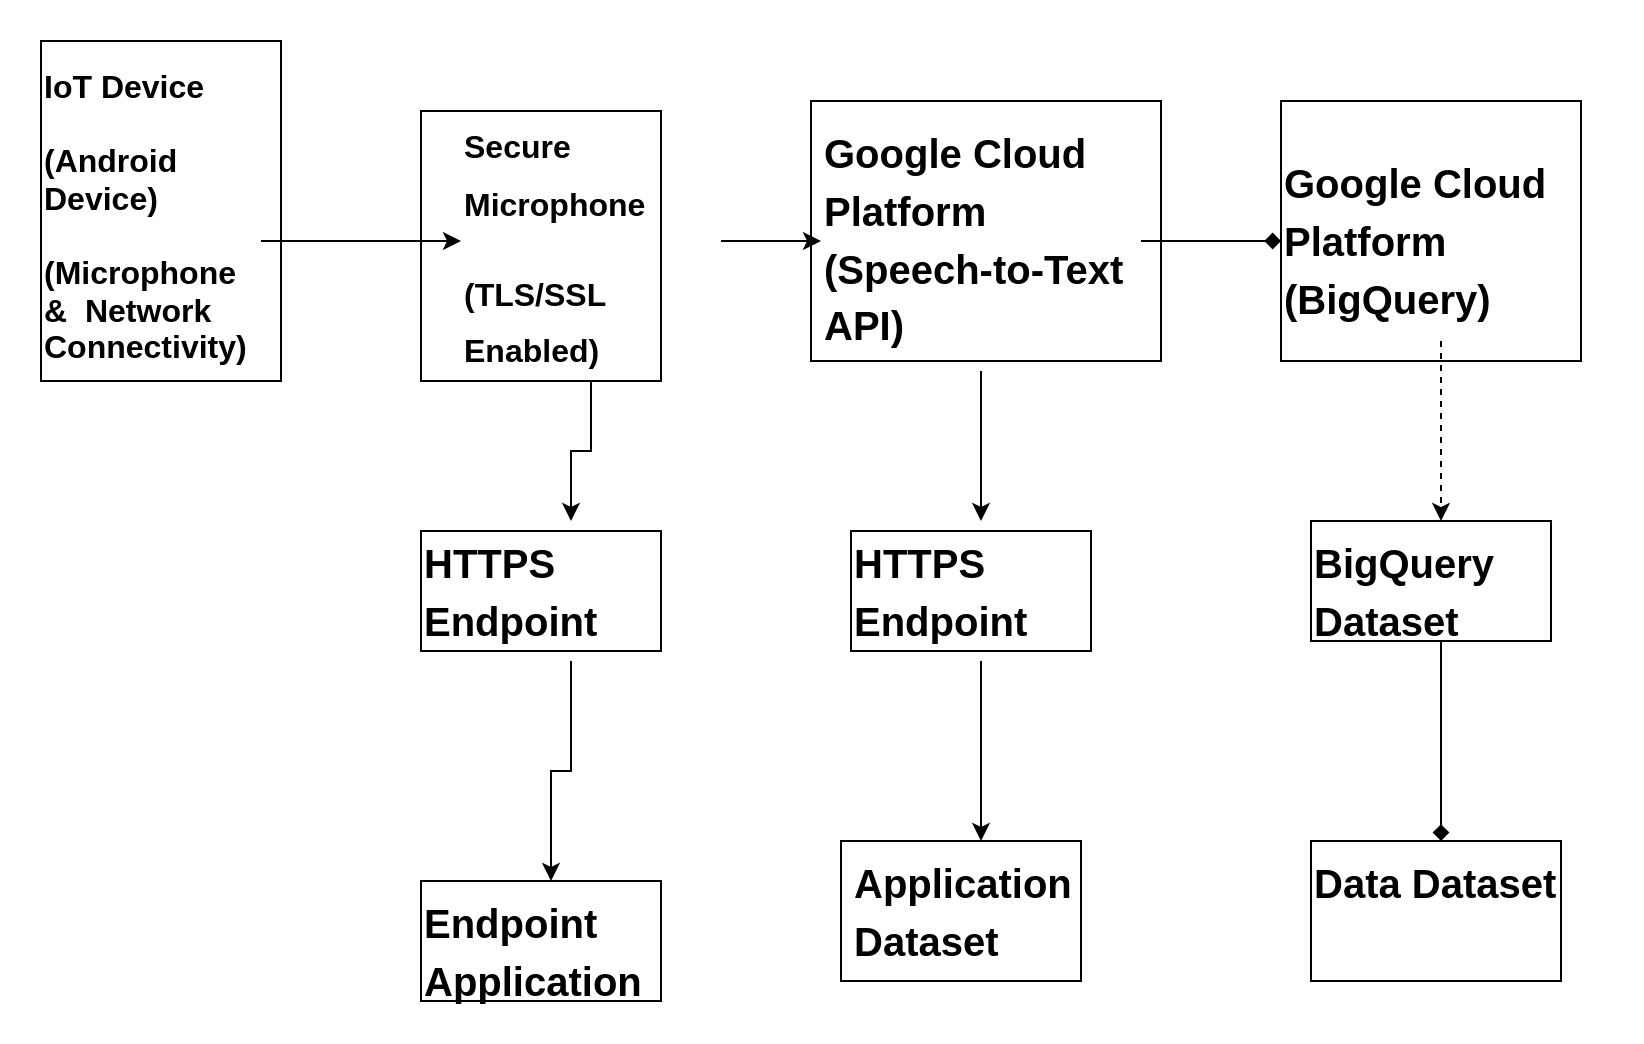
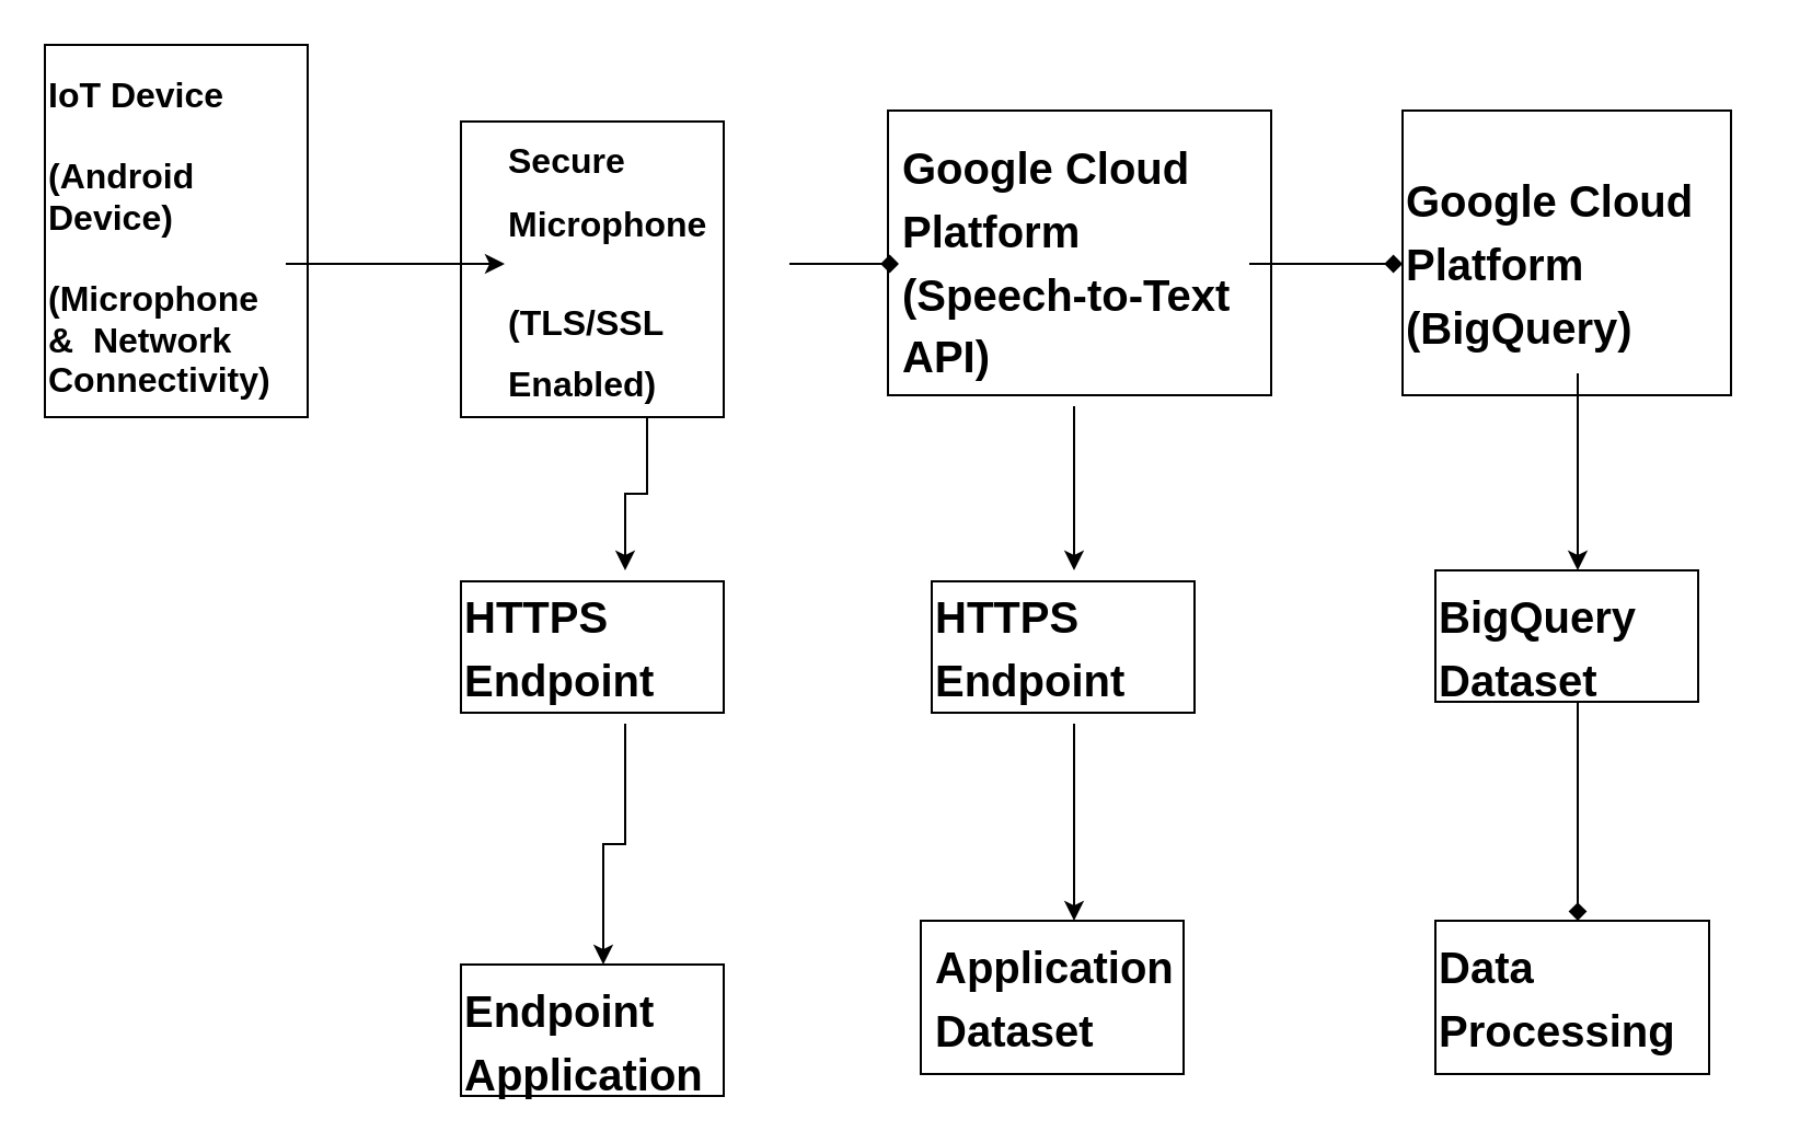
- <mxCell id="14" value="" style="edgeStyle=orthogonalEdgeStyle;rounded=0;orthogonalLoop=1;jettySize=auto;html=1;" edge="1" parent="1" source="16" target="25"><mxGeometry relative="1" as="geometry" /></mxCell>
+ <mxCell id="14" value="" style="edgeStyle=orthogonalEdgeStyle;rounded=0;orthogonalLoop=1;jettySize=auto;html=1;endArrow=diamond;" edge="1" parent="1" source="16" target="25"><mxGeometry relative="1" as="geometry" /></mxCell>
- <mxCell id="26" value="" style="edgeStyle=orthogonalEdgeStyle;rounded=0;orthogonalLoop=1;jettySize=auto;html=1;dashed=1;" edge="1" parent="1" source="27" target="29"><mxGeometry relative="1" as="geometry" /></mxCell>
+ <mxCell id="26" value="" style="edgeStyle=orthogonalEdgeStyle;rounded=0;orthogonalLoop=1;jettySize=auto;html=1;" edge="1" parent="1" source="27" target="29"><mxGeometry relative="1" as="geometry" /></mxCell>
- <mxCell id="30" value="&lt;h1 style=&quot;margin-top: 0px;&quot;&gt;&lt;font style=&quot;font-size: 20px;&quot;&gt;Data Dataset&lt;/font&gt;&lt;/h1&gt;" style="text;html=1;whiteSpace=wrap;overflow=hidden;rounded=0;" vertex="1" parent="1"><mxGeometry x="655" y="420" width="130" height="60" as="geometry" /></mxCell>
+ <mxCell id="30" value="&lt;h1 style=&quot;margin-top: 0px;&quot;&gt;&lt;font style=&quot;font-size: 20px;&quot;&gt;Data Processing&lt;/font&gt;&lt;/h1&gt;" style="text;html=1;whiteSpace=wrap;overflow=hidden;rounded=0;" vertex="1" parent="1"><mxGeometry x="655" y="420" width="130" height="60" as="geometry" /></mxCell>
